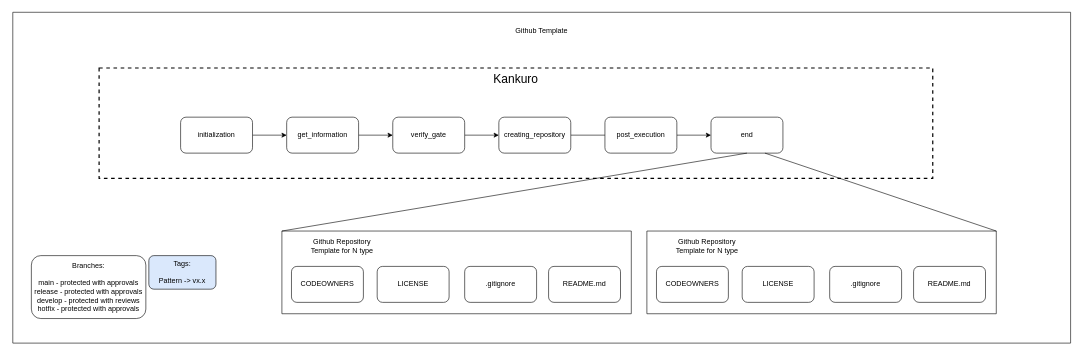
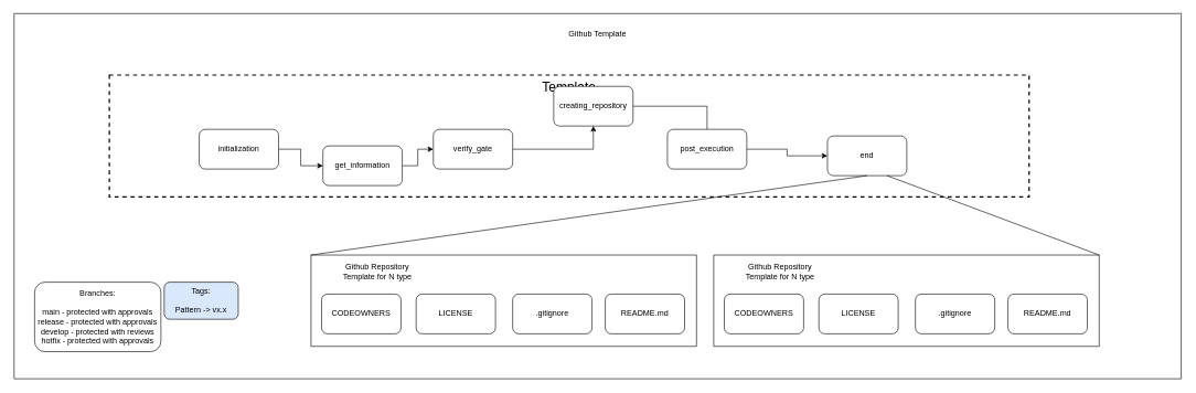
- <mxCell id="2" value="Kankuro" style="rounded=0;whiteSpace=wrap;html=1;dashed=1;verticalAlign=top;fontSize=20;strokeWidth=2;" vertex="1" parent="1"><mxGeometry x="164" y="113" width="1391" height="184" as="geometry" /></mxCell>
+ <mxCell id="2" value="Template" style="rounded=0;whiteSpace=wrap;html=1;dashed=1;verticalAlign=top;fontSize=20;strokeWidth=2;" vertex="1" parent="1"><mxGeometry x="164" y="113" width="1391" height="184" as="geometry" /></mxCell>
- <mxCell id="22" value="get_information" style="rounded=1;whiteSpace=wrap;html=1;" vertex="1" parent="1"><mxGeometry x="477" y="195" width="120" height="60" as="geometry" /></mxCell>
+ <mxCell id="22" value="get_information" style="rounded=1;whiteSpace=wrap;html=1;" vertex="1" parent="1"><mxGeometry x="487" y="220" width="120" height="60" as="geometry" /></mxCell>
- <mxCell id="26" value="creating_repository" style="rounded=1;whiteSpace=wrap;html=1;" vertex="1" parent="1"><mxGeometry x="831" y="195" width="120" height="60" as="geometry" /></mxCell>
+ <mxCell id="26" value="creating_repository" style="rounded=1;whiteSpace=wrap;html=1;" vertex="1" parent="1"><mxGeometry x="836" y="130" width="120" height="60" as="geometry" /></mxCell>
- <mxCell id="29" value="end" style="rounded=1;whiteSpace=wrap;html=1;" vertex="1" parent="1"><mxGeometry x="1185" y="195" width="120" height="60" as="geometry" /></mxCell>
+ <mxCell id="29" value="end" style="rounded=1;whiteSpace=wrap;html=1;" vertex="1" parent="1"><mxGeometry x="1250" y="205" width="120" height="60" as="geometry" /></mxCell>
